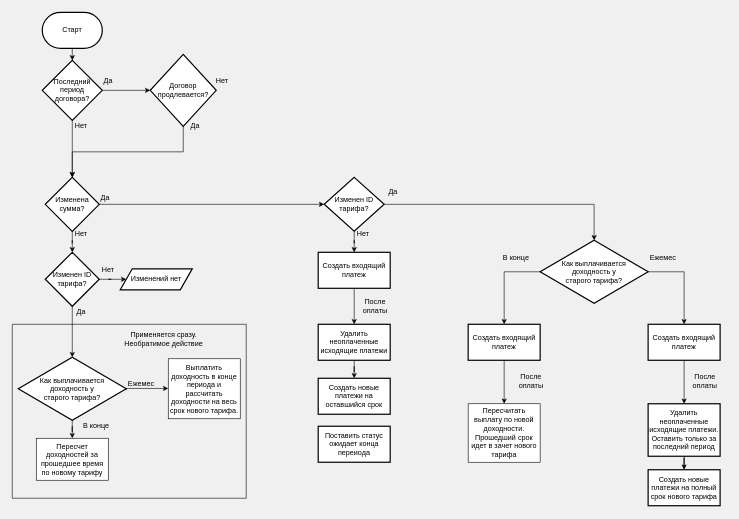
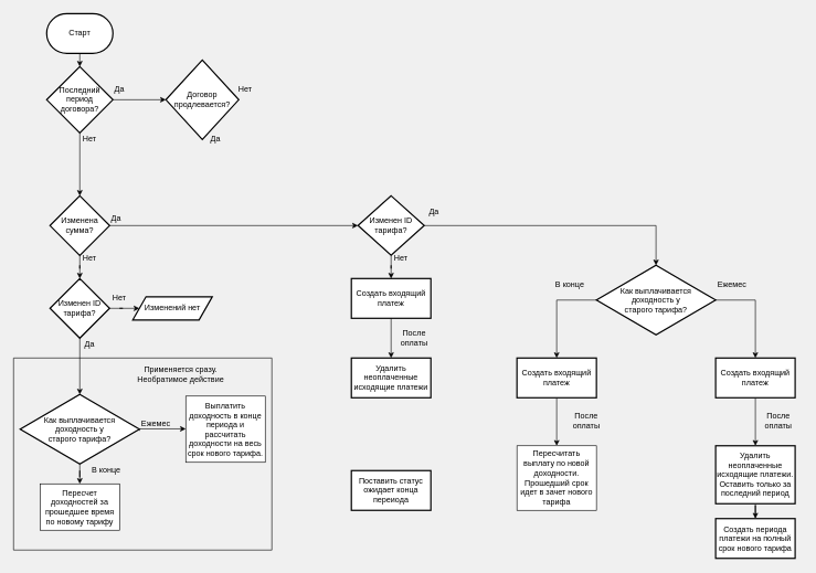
- <mxCell id="7" style="edgeStyle=orthogonalEdgeStyle;rounded=0;orthogonalLoop=1;jettySize=auto;html=1;exitX=0.5;exitY=1;exitDx=0;exitDy=0;exitPerimeter=0;entryX=0.5;entryY=0;entryDx=0;entryDy=0;" edge="1" parent="1" source="8" target="13"><mxGeometry relative="1" as="geometry" /></mxCell>
- <mxCell id="31" value="" style="edgeStyle=orthogonalEdgeStyle;rounded=0;orthogonalLoop=1;jettySize=auto;html=1;" edge="1" parent="1" source="32" target="33"><mxGeometry relative="1" as="geometry" /></mxCell>
- <mxCell id="33" value="Создать новые платежи на оставшийся срок" style="whiteSpace=wrap;html=1;strokeWidth=2;rounded=0;" vertex="1" parent="1"><mxGeometry x="530" y="630" width="120" height="60" as="geometry" /></mxCell>
- <mxCell id="54" value="Создать новые платежи на полный срок нового тарифа" style="whiteSpace=wrap;html=1;strokeWidth=2;rounded=0;" vertex="1" parent="1"><mxGeometry x="1080" y="782.5" width="120" height="60" as="geometry" /></mxCell>
+ <mxCell id="54" value="Создать периода платежи на полный срок нового тарифа" style="whiteSpace=wrap;html=1;strokeWidth=2;rounded=0;" vertex="1" parent="1"><mxGeometry x="1080" y="782.5" width="120" height="60" as="geometry" /></mxCell>
